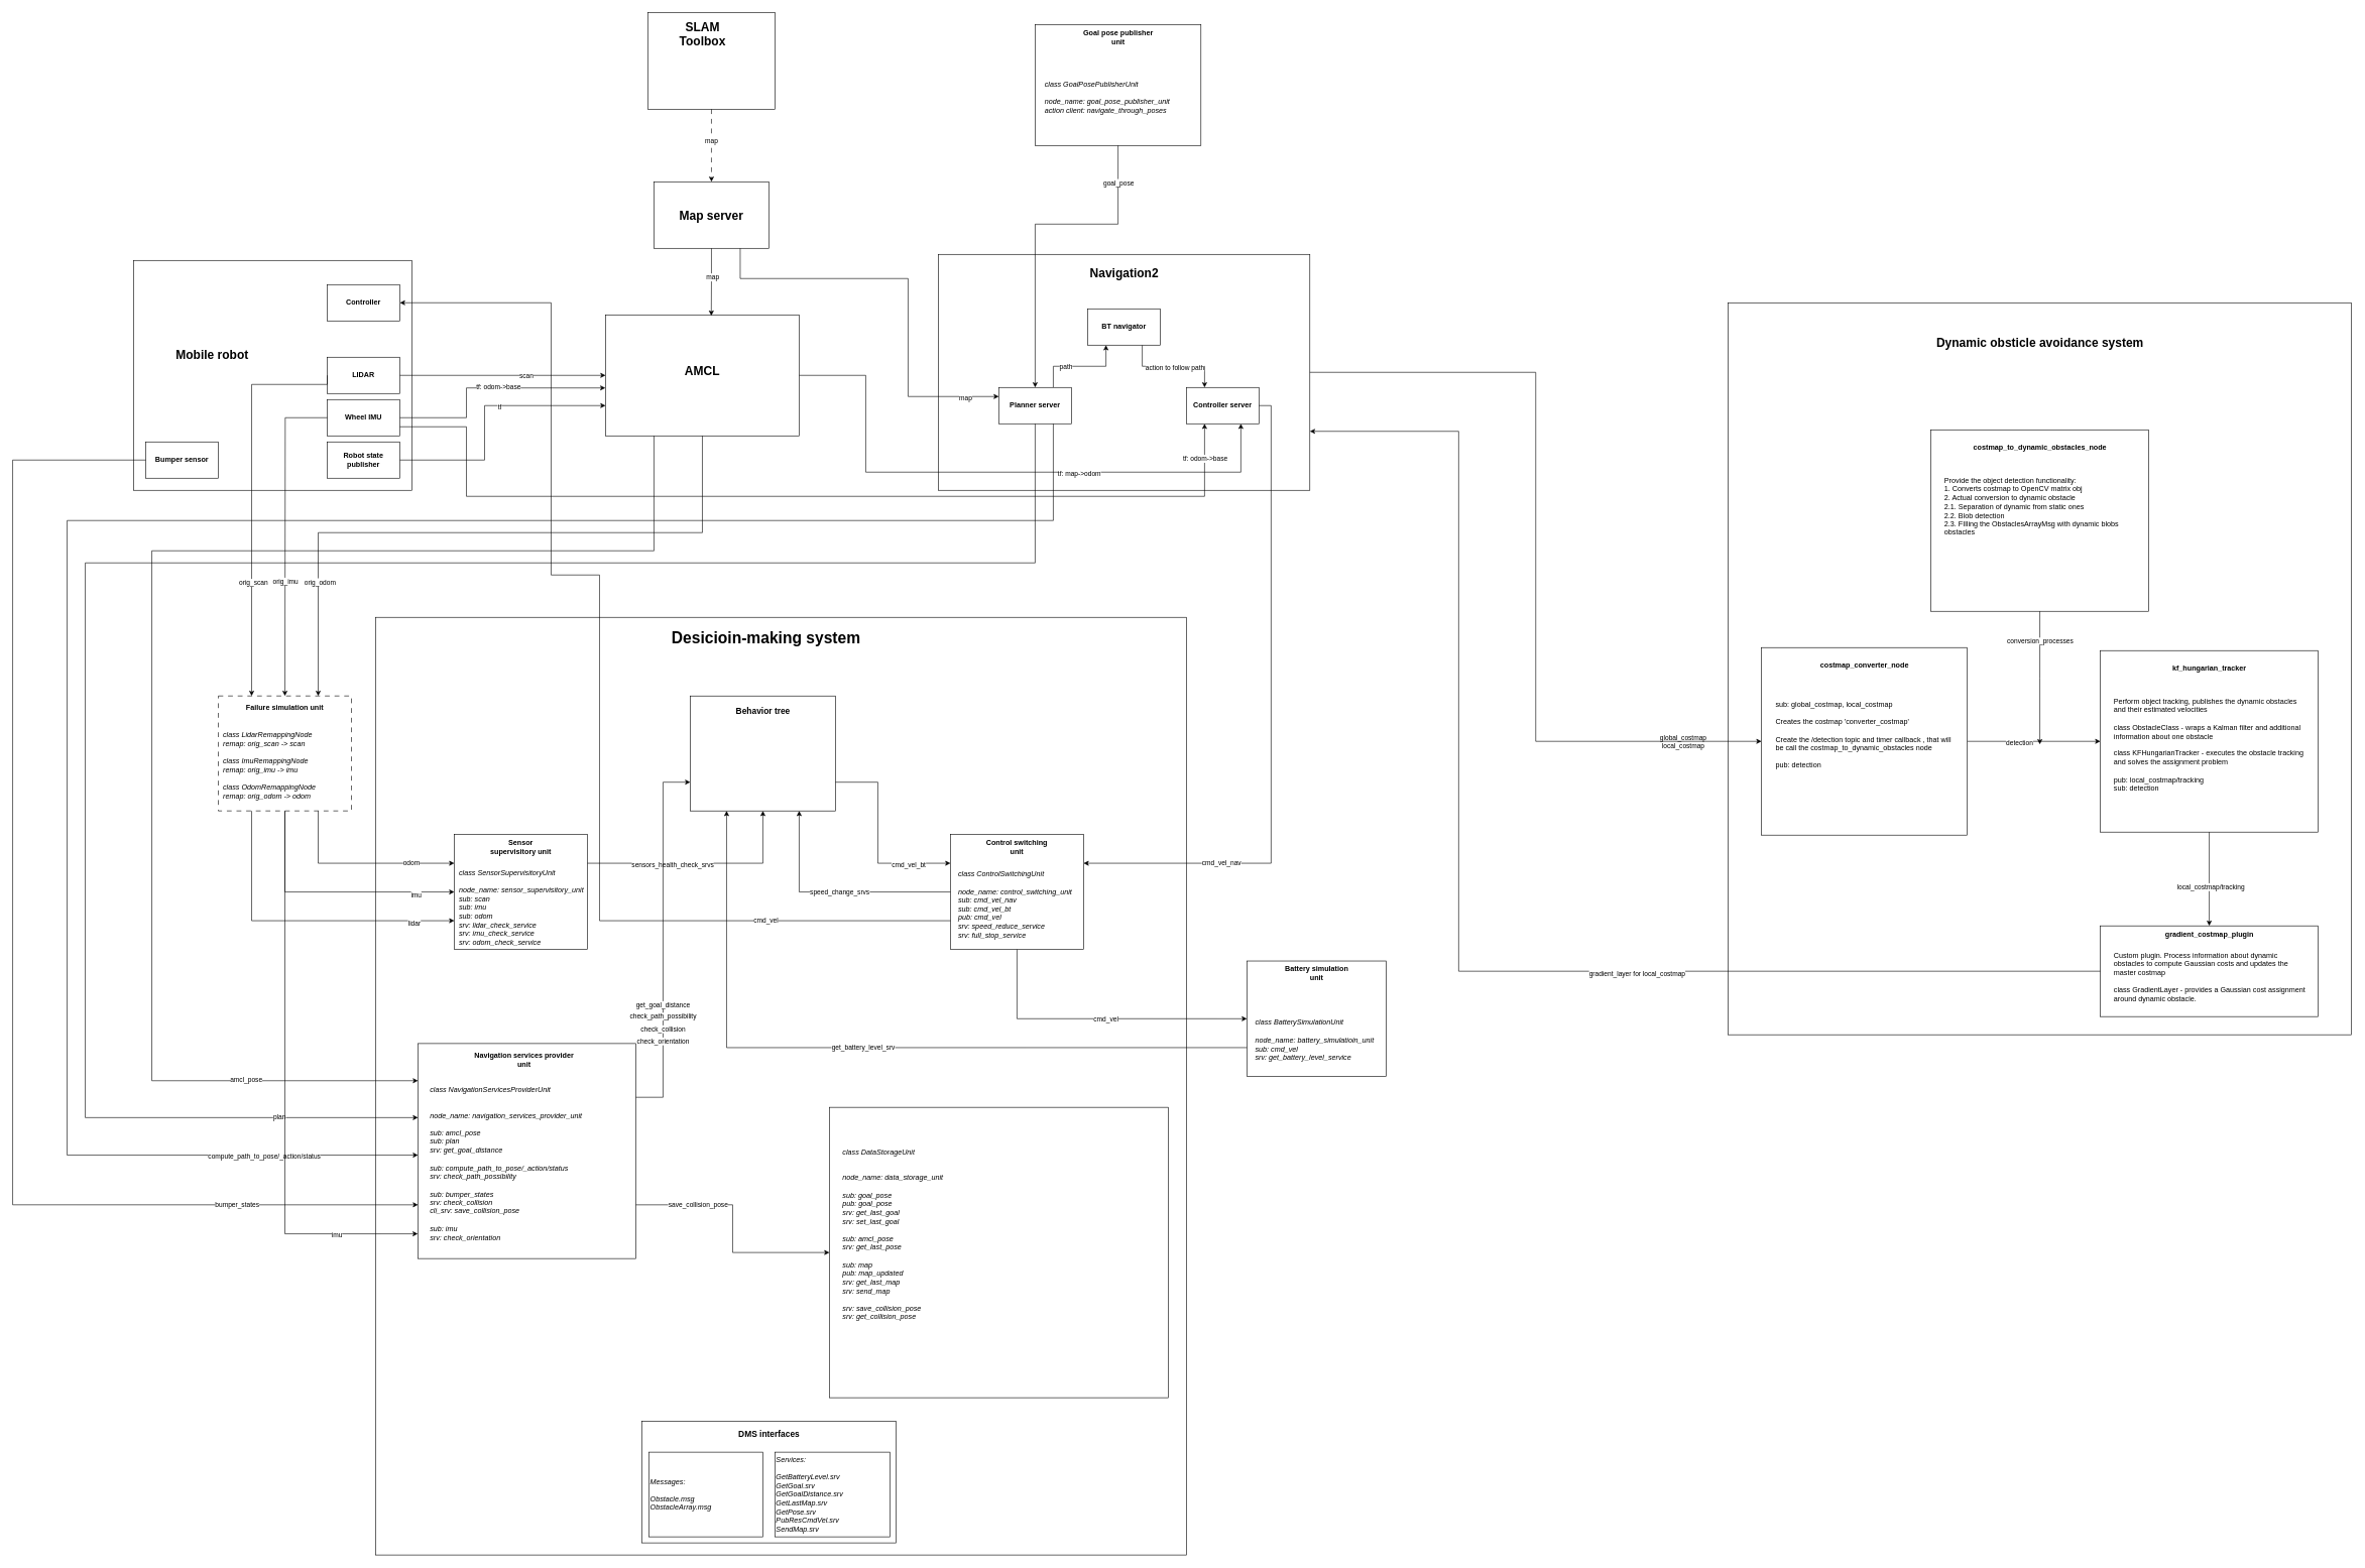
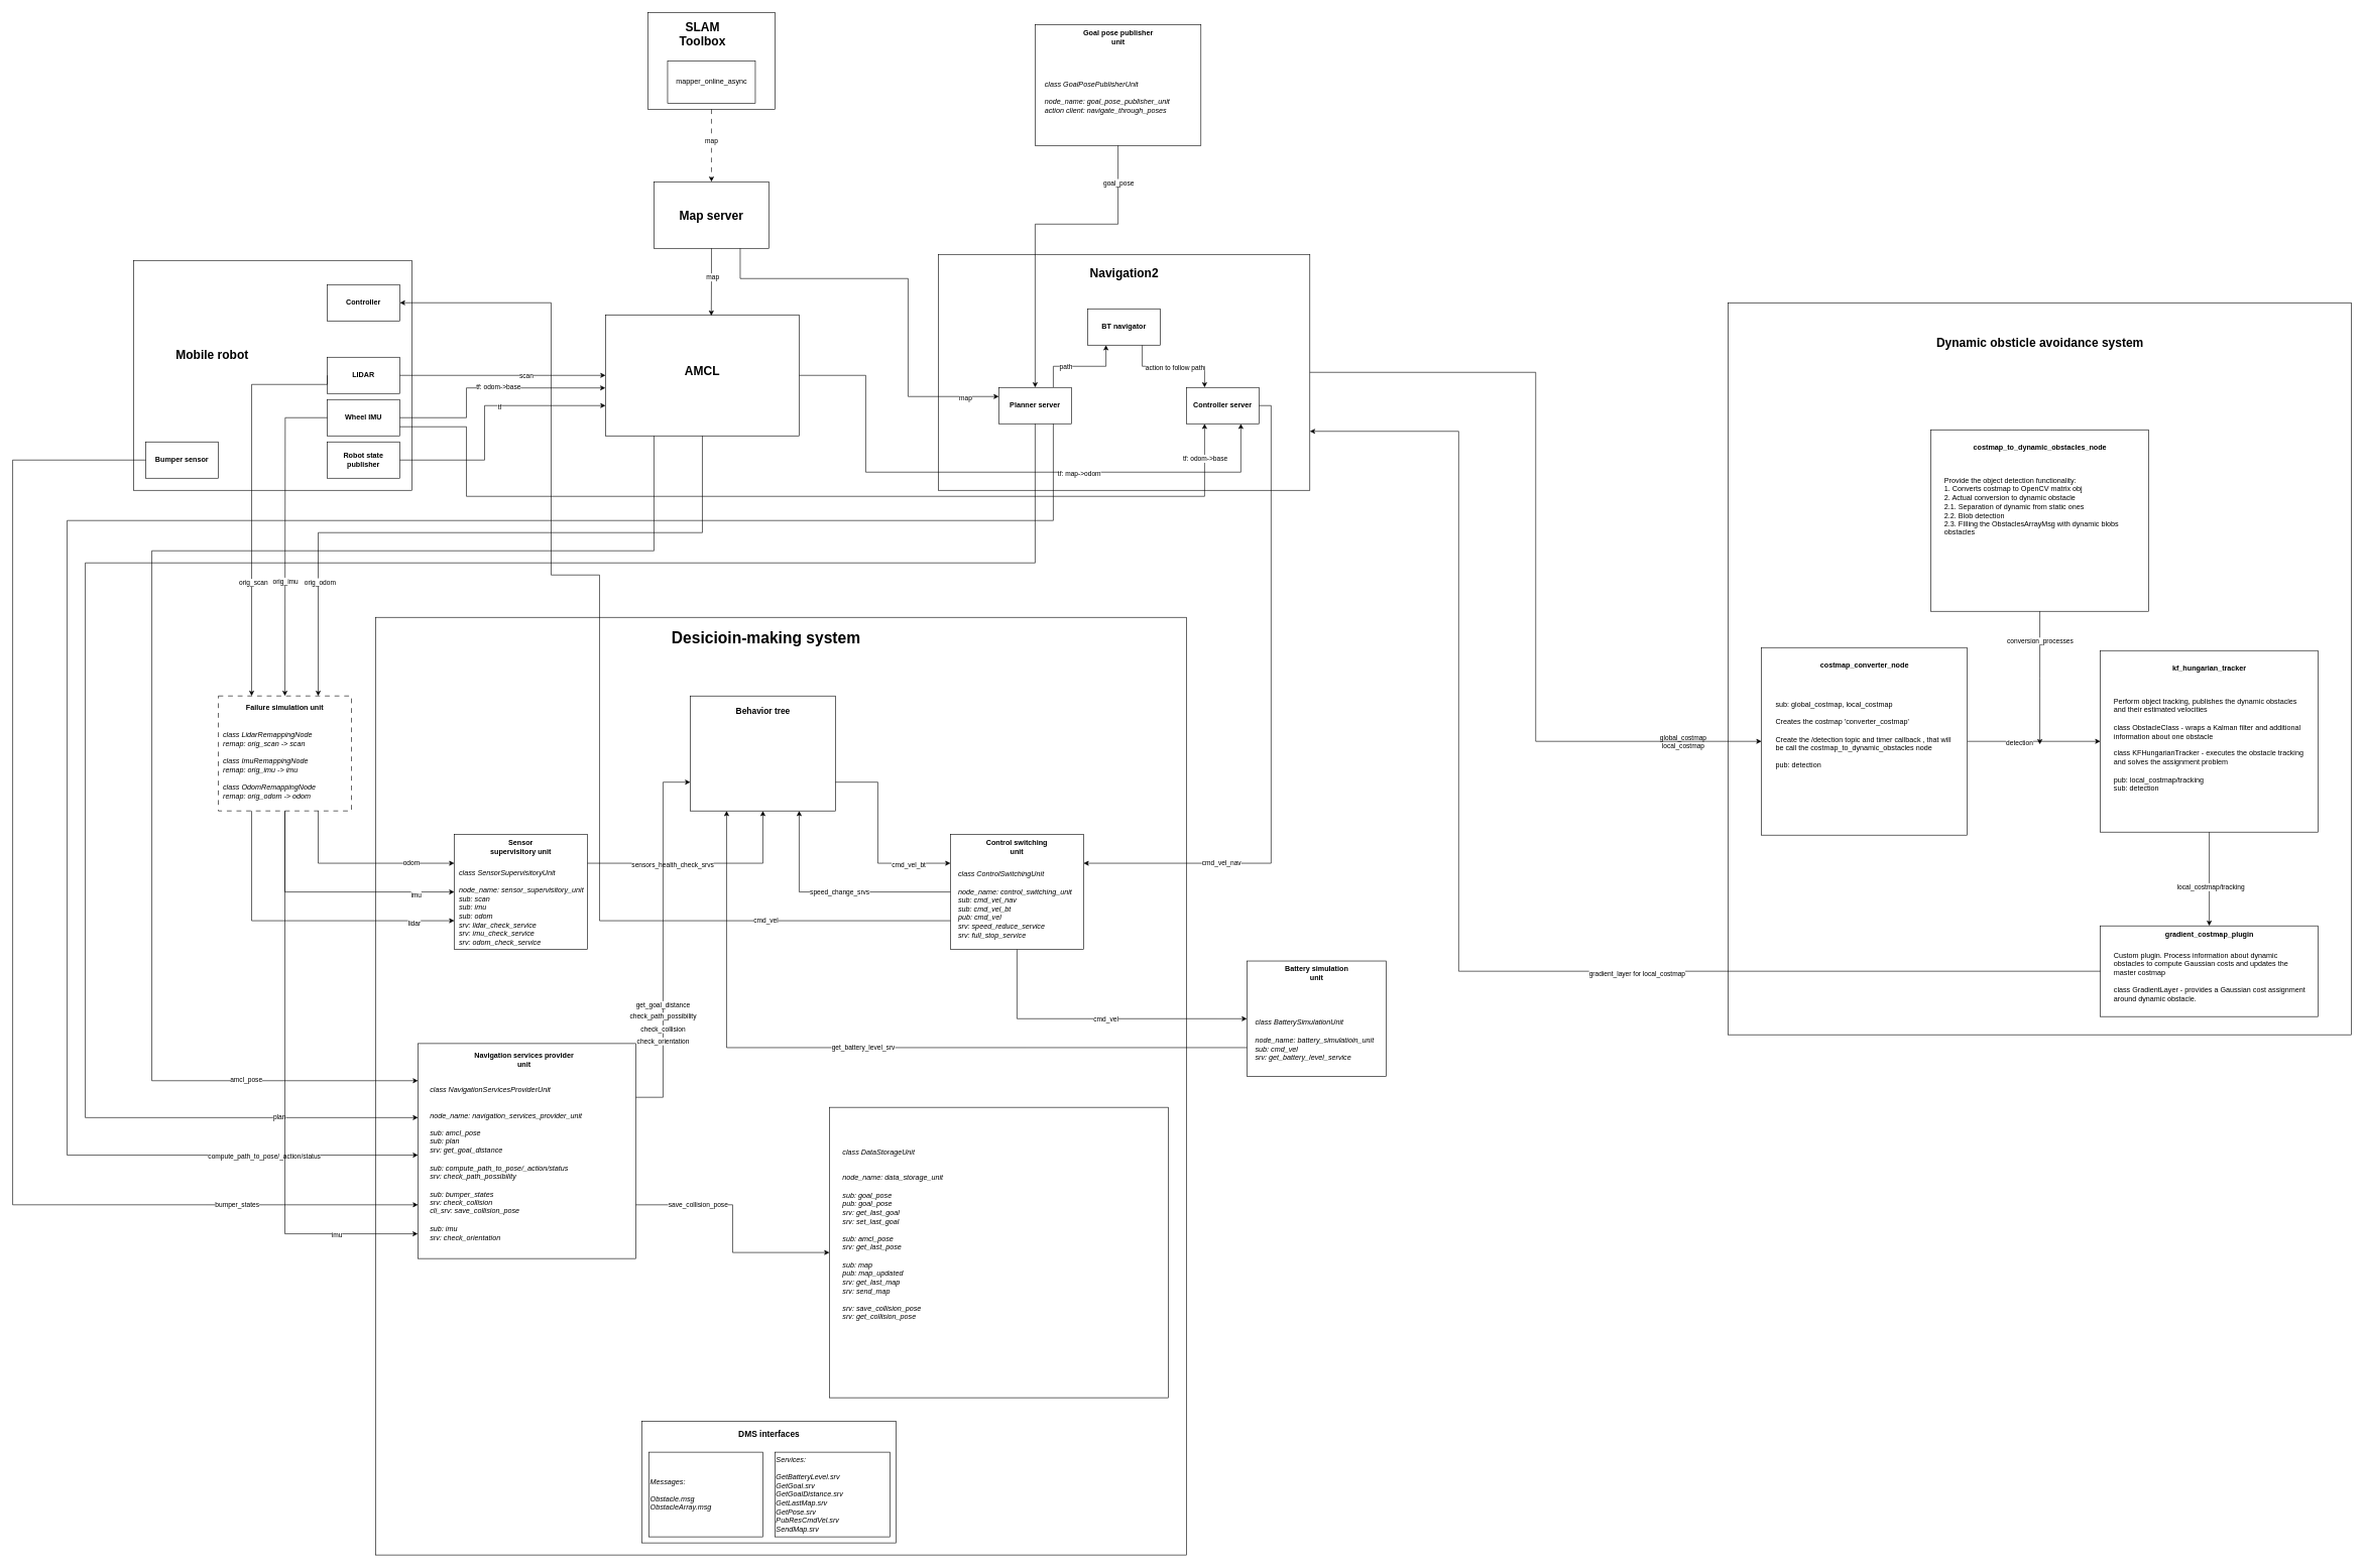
+ <mxCell id="85" value="mapper_online_async" style="rounded=0;whiteSpace=wrap;html=1;" vertex="1" parent="83"><mxGeometry x="32.5" y="80" width="145" height="70" as="geometry" /></mxCell>
